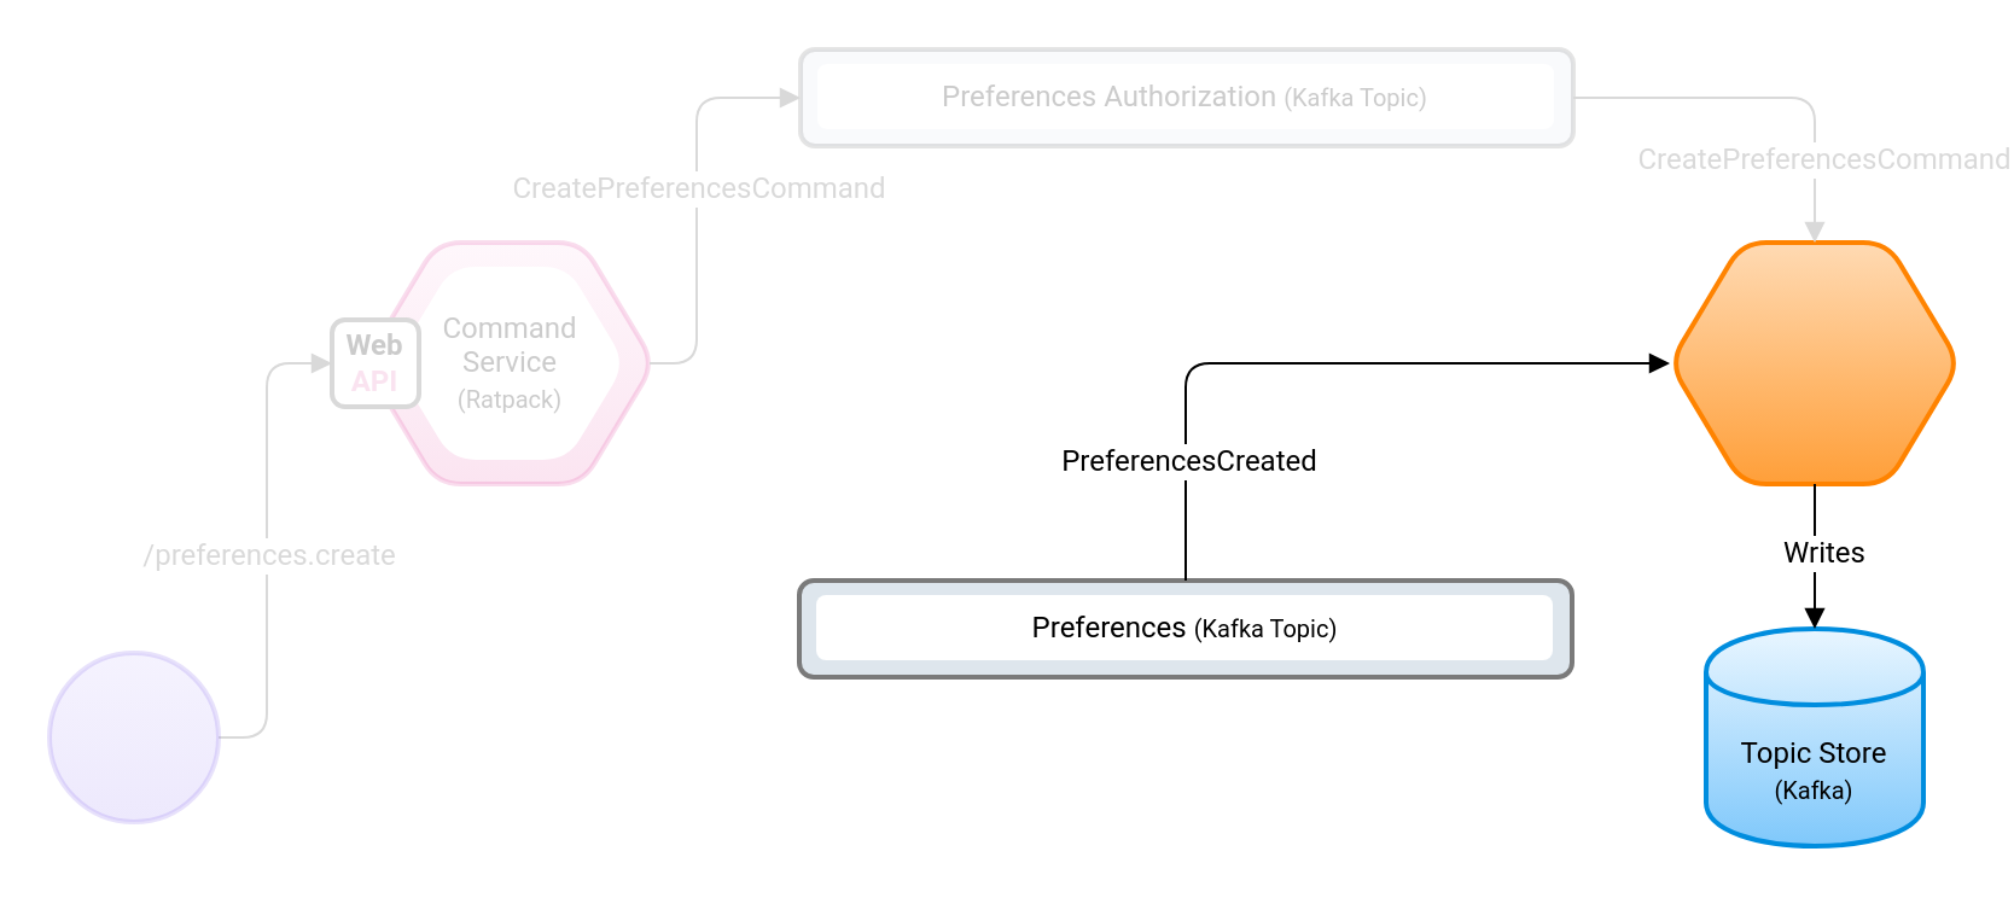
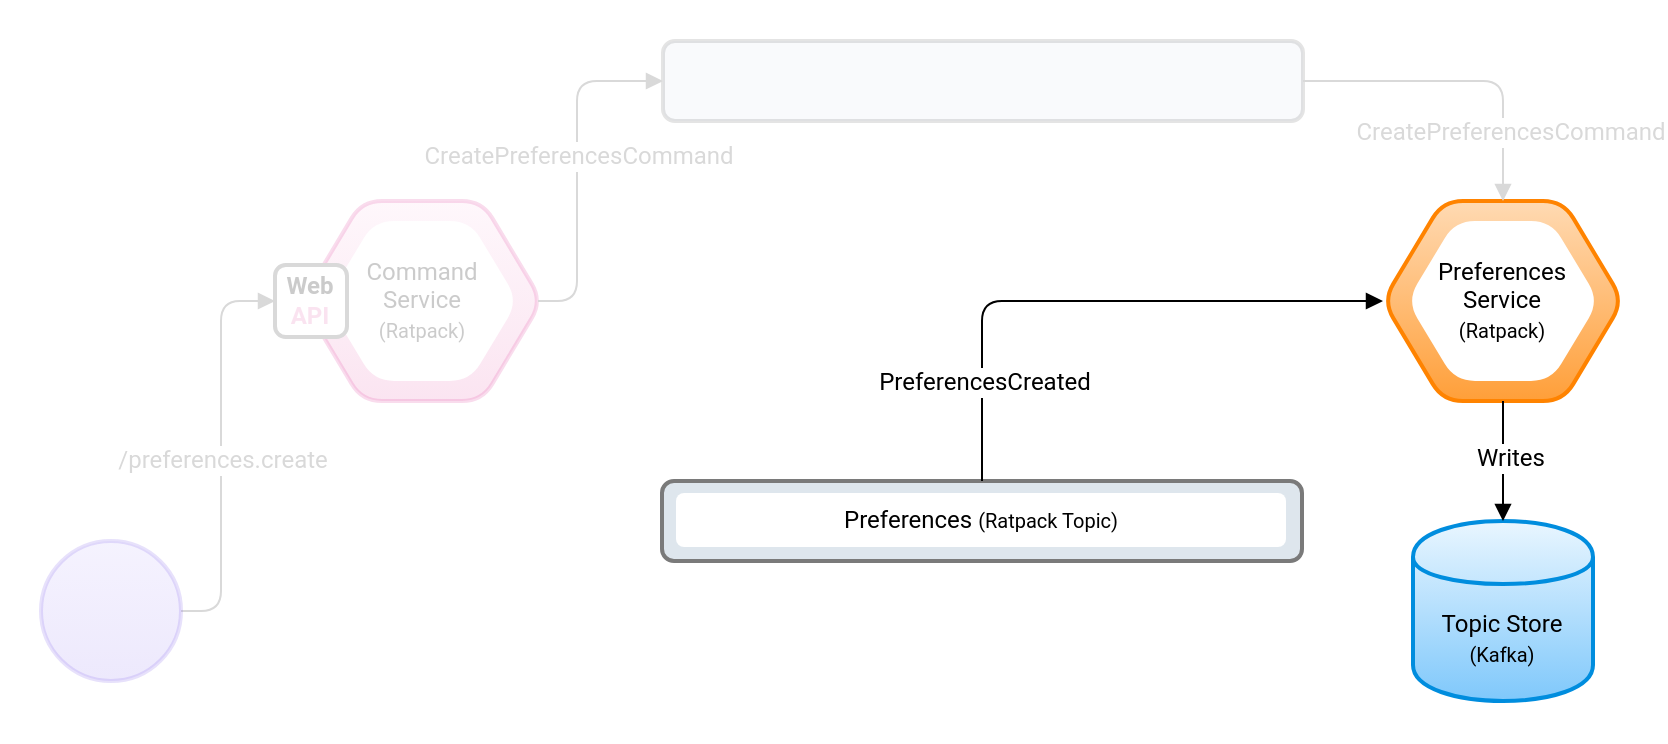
- <mxCell id="13" value="&lt;font face=&quot;Roboto&quot;&gt;Preferences Authorization &lt;font style=&quot;font-size: 10px&quot;&gt;(Kafka Topic)&lt;/font&gt;&lt;/font&gt;" style="rounded=1;whiteSpace=wrap;html=1;strokeWidth=1;fillColor=#FFFFFF;gradientColor=none;dashed=1;perimeterSpacing=0;strokeColor=none;textOpacity=20;" parent="1" vertex="1"><mxGeometry x="338" y="26" width="305" height="27" as="geometry" /></mxCell>
+ <mxCell id="3" value="Preferences&lt;br&gt;Service&lt;br&gt;&lt;font style=&quot;font-size: 10px&quot;&gt;(Ratpack)&lt;/font&gt;" style="shape=hexagon;perimeter=hexagonPerimeter2;whiteSpace=wrap;html=1;strokeWidth=1;fillColor=#FFFFFF;gradientColor=#FFFFFF;dashed=1;fontFamily=Roboto;FType=g;rounded=1;comic=0;strokeColor=none;" parent="1" vertex="1"><mxGeometry x="703" y="110" width="96" height="80" as="geometry" /></mxCell>
- <mxCell id="19" value="&lt;font face=&quot;Roboto&quot;&gt;Preferences&amp;nbsp;&lt;font style=&quot;font-size: 10px&quot;&gt;(Kafka Topic)&lt;/font&gt;&lt;/font&gt;" style="rounded=1;whiteSpace=wrap;html=1;strokeWidth=1;fillColor=#FFFFFF;gradientColor=none;dashed=1;perimeterSpacing=0;strokeColor=none;" vertex="1" parent="1"><mxGeometry x="337.5" y="246" width="305" height="27" as="geometry" /></mxCell>
+ <mxCell id="19" value="&lt;font face=&quot;Roboto&quot;&gt;Preferences&amp;nbsp;&lt;font style=&quot;font-size: 10px&quot;&gt;(Ratpack Topic)&lt;/font&gt;&lt;/font&gt;" style="rounded=1;whiteSpace=wrap;html=1;strokeWidth=1;fillColor=#FFFFFF;gradientColor=none;dashed=1;perimeterSpacing=0;strokeColor=none;" vertex="1" parent="1"><mxGeometry x="337.5" y="246" width="305" height="27" as="geometry" /></mxCell>
